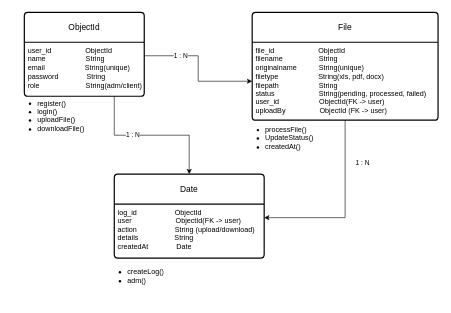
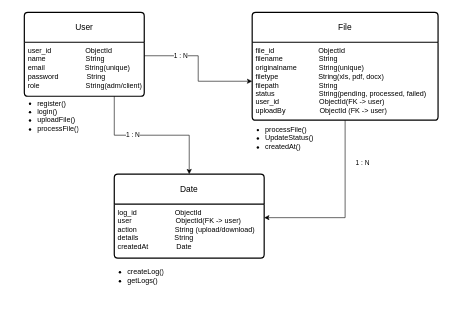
- <mxCell id="2" value="ObjectId" style="swimlane;childLayout=stackLayout;horizontal=1;startSize=50;horizontalStack=0;rounded=1;fontSize=14;fontStyle=0;strokeWidth=2;resizeParent=0;resizeLast=1;shadow=0;dashed=0;align=center;arcSize=4;whiteSpace=wrap;html=1;" vertex="1" parent="1"><mxGeometry x="40" y="20" width="200" height="140" as="geometry" /></mxCell>
+ <mxCell id="2" value="User" style="swimlane;childLayout=stackLayout;horizontal=1;startSize=50;horizontalStack=0;rounded=1;fontSize=14;fontStyle=0;strokeWidth=2;resizeParent=0;resizeLast=1;shadow=0;dashed=0;align=center;arcSize=4;whiteSpace=wrap;html=1;" vertex="1" parent="1"><mxGeometry x="40" y="20" width="200" height="140" as="geometry" /></mxCell>
- <mxCell id="6" value="&lt;ul&gt;&lt;li&gt;register()&lt;/li&gt;&lt;li&gt;login()&lt;/li&gt;&lt;li&gt;uploadFile()&lt;/li&gt;&lt;li&gt;downloadFile()&lt;/li&gt;&lt;/ul&gt;" style="text;strokeColor=none;fillColor=none;html=1;whiteSpace=wrap;verticalAlign=middle;overflow=hidden;" vertex="1" parent="1"><mxGeometry x="20" y="150" width="140" height="80" as="geometry" /></mxCell>
+ <mxCell id="6" value="&lt;ul&gt;&lt;li&gt;register()&lt;/li&gt;&lt;li&gt;login()&lt;/li&gt;&lt;li&gt;uploadFile()&lt;/li&gt;&lt;li&gt;processFile()&lt;/li&gt;&lt;/ul&gt;" style="text;strokeColor=none;fillColor=none;html=1;whiteSpace=wrap;verticalAlign=middle;overflow=hidden;" vertex="1" parent="1"><mxGeometry x="20" y="150" width="140" height="80" as="geometry" /></mxCell>
- <mxCell id="10" value="&lt;ul&gt;&lt;li&gt;createLog()&lt;/li&gt;&lt;li&gt;adm()&lt;/li&gt;&lt;/ul&gt;" style="text;strokeColor=none;fillColor=none;html=1;whiteSpace=wrap;verticalAlign=middle;overflow=hidden;" vertex="1" parent="1"><mxGeometry x="170" y="420" width="120" height="80" as="geometry" /></mxCell>
+ <mxCell id="10" value="&lt;ul&gt;&lt;li&gt;createLog()&lt;/li&gt;&lt;li&gt;getLogs()&lt;/li&gt;&lt;/ul&gt;" style="text;strokeColor=none;fillColor=none;html=1;whiteSpace=wrap;verticalAlign=middle;overflow=hidden;" vertex="1" parent="1"><mxGeometry x="170" y="420" width="120" height="80" as="geometry" /></mxCell>
